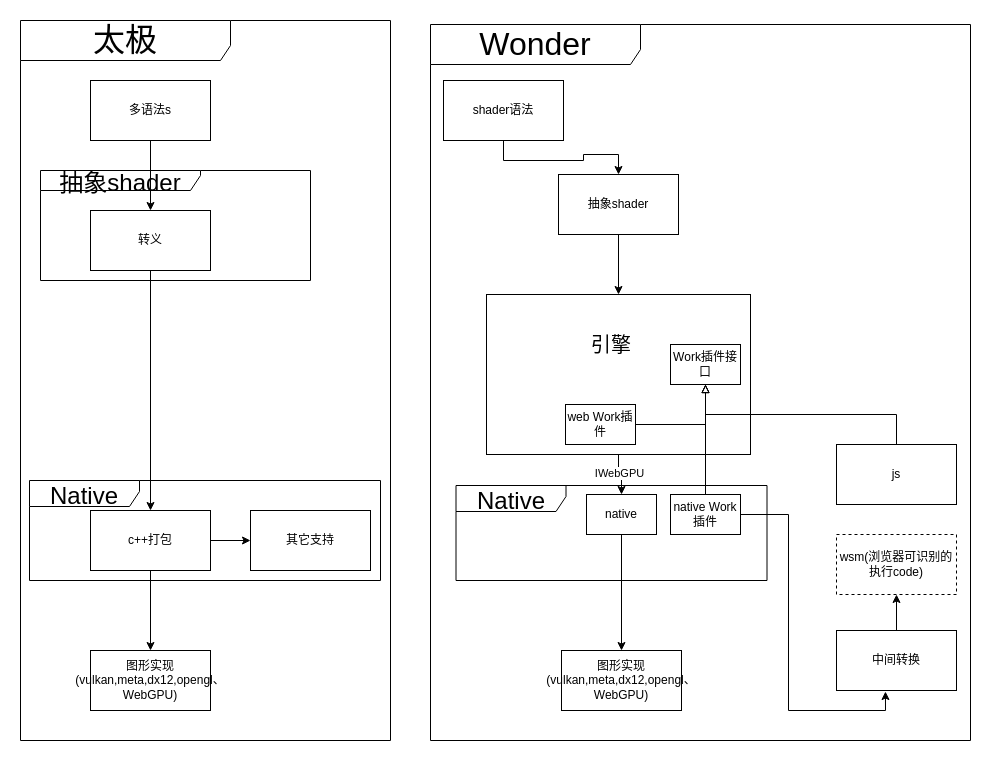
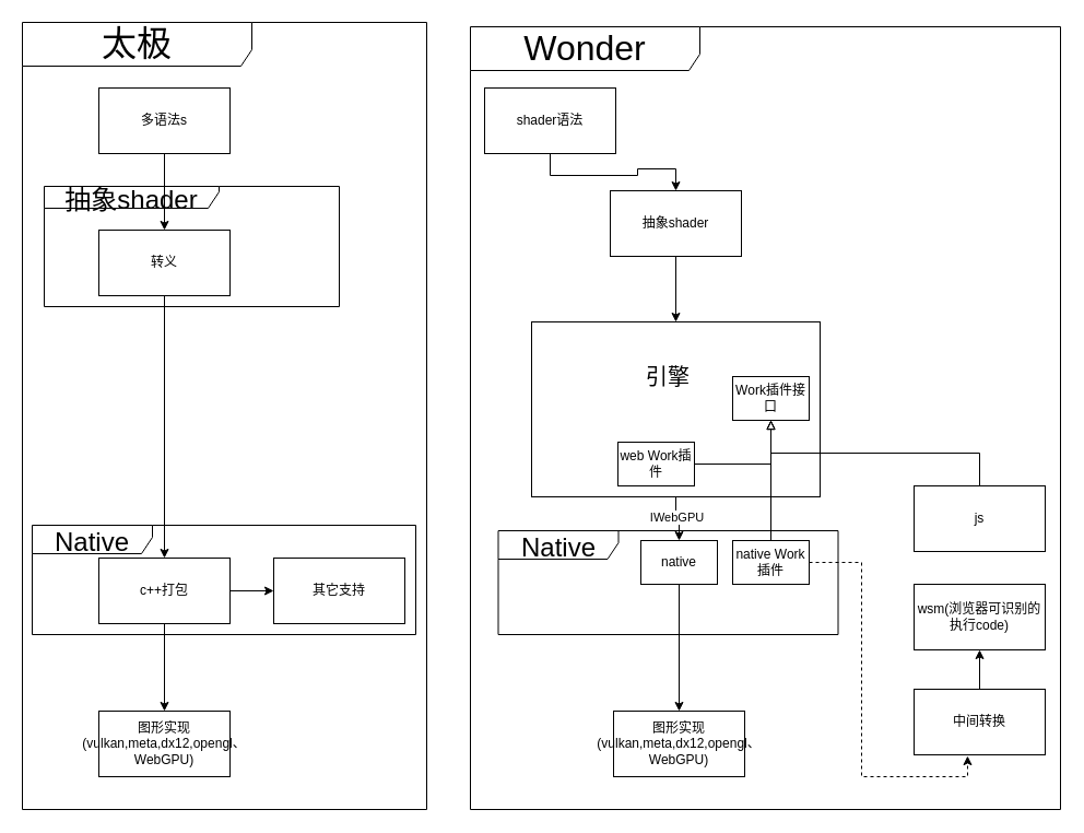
- <mxCell id="16" value="wsm(浏览器可识别的执行code)" style="rounded=0;whiteSpace=wrap;html=1;dashed=1;" parent="1" vertex="1"><mxGeometry x="836" y="534" width="120" height="60" as="geometry" /></mxCell>
+ <mxCell id="16" value="wsm(浏览器可识别的执行code)" style="rounded=0;whiteSpace=wrap;html=1;" parent="1" vertex="1"><mxGeometry x="836" y="534" width="120" height="60" as="geometry" /></mxCell>
- <mxCell id="18" style="edgeStyle=orthogonalEdgeStyle;rounded=0;orthogonalLoop=1;jettySize=auto;html=1;entryX=0.408;entryY=1.017;entryDx=0;entryDy=0;entryPerimeter=0;" parent="1" source="20" target="22" edge="1"><mxGeometry relative="1" as="geometry" /></mxCell>
+ <mxCell id="18" style="edgeStyle=orthogonalEdgeStyle;rounded=0;orthogonalLoop=1;jettySize=auto;html=1;entryX=0.408;entryY=1.017;entryDx=0;entryDy=0;entryPerimeter=0;dashed=1;" parent="1" source="20" target="22" edge="1"><mxGeometry relative="1" as="geometry" /></mxCell>
